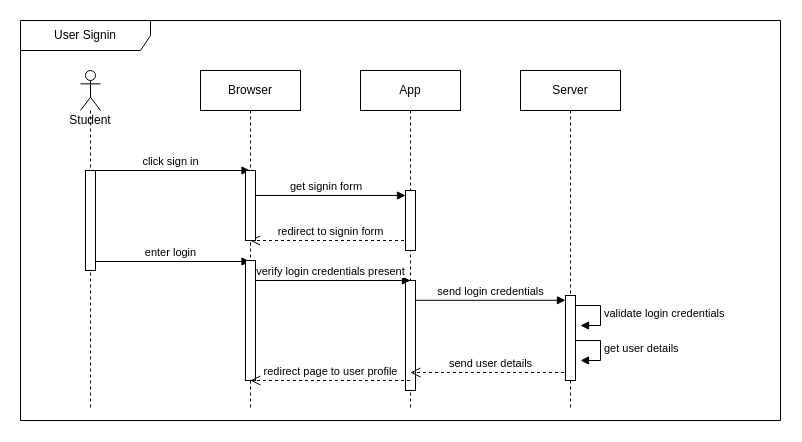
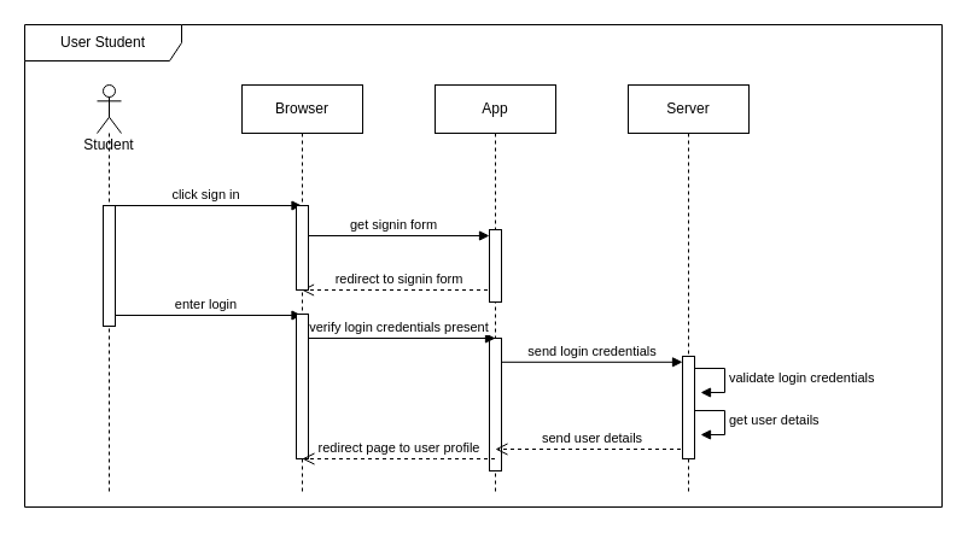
- <mxCell id="13" value="User Signin" style="shape=umlFrame;whiteSpace=wrap;html=1;width=130;height=30;" parent="1" vertex="1"><mxGeometry x="20" y="20" width="760" height="400" as="geometry" /></mxCell>
+ <mxCell id="13" value="User Student" style="shape=umlFrame;whiteSpace=wrap;html=1;width=130;height=30;" parent="1" vertex="1"><mxGeometry x="20" y="20" width="760" height="400" as="geometry" /></mxCell>
